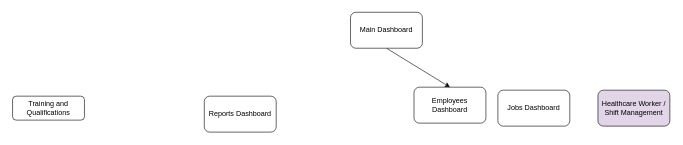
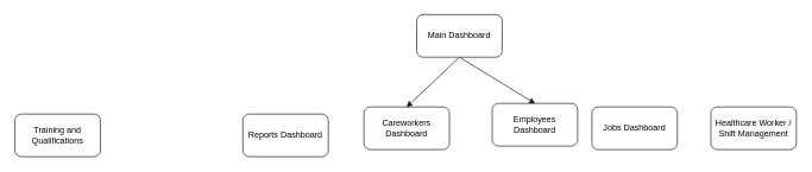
+ <mxCell id="7" style="edgeStyle=none;rounded=0;orthogonalLoop=1;jettySize=auto;html=1;exitX=0.5;exitY=1;exitDx=0;exitDy=0;entryX=0.5;entryY=0;entryDx=0;entryDy=0;" edge="1" parent="1" source="9" target="2"><mxGeometry relative="1" as="geometry" /></mxCell>
- <mxCell id="10" value="Training and Qualifications" style="rounded=1;whiteSpace=wrap;html=1;" vertex="1" parent="1"><mxGeometry x="20" y="160" width="120" height="40" as="geometry" /></mxCell>
+ <mxCell id="10" value="Training and Qualifications" style="rounded=1;whiteSpace=wrap;html=1;" vertex="1" parent="1"><mxGeometry x="20" y="160" width="120" height="60" as="geometry" /></mxCell>
+ <mxCell id="2" value="Careworkers&lt;br&gt;Dashboard" style="rounded=1;whiteSpace=wrap;html=1;" vertex="1" parent="1"><mxGeometry x="510" y="150" width="120" height="60" as="geometry" /></mxCell>
- <mxCell id="6" value="Healthcare Worker / Shift Management" style="rounded=1;whiteSpace=wrap;html=1;fillColor=#e1d5e7;" vertex="1" parent="1"><mxGeometry x="997" y="150" width="120" height="60" as="geometry" /></mxCell>
+ <mxCell id="6" value="Healthcare Worker / Shift Management" style="rounded=1;whiteSpace=wrap;html=1;" vertex="1" parent="1"><mxGeometry x="997" y="150" width="120" height="60" as="geometry" /></mxCell>
